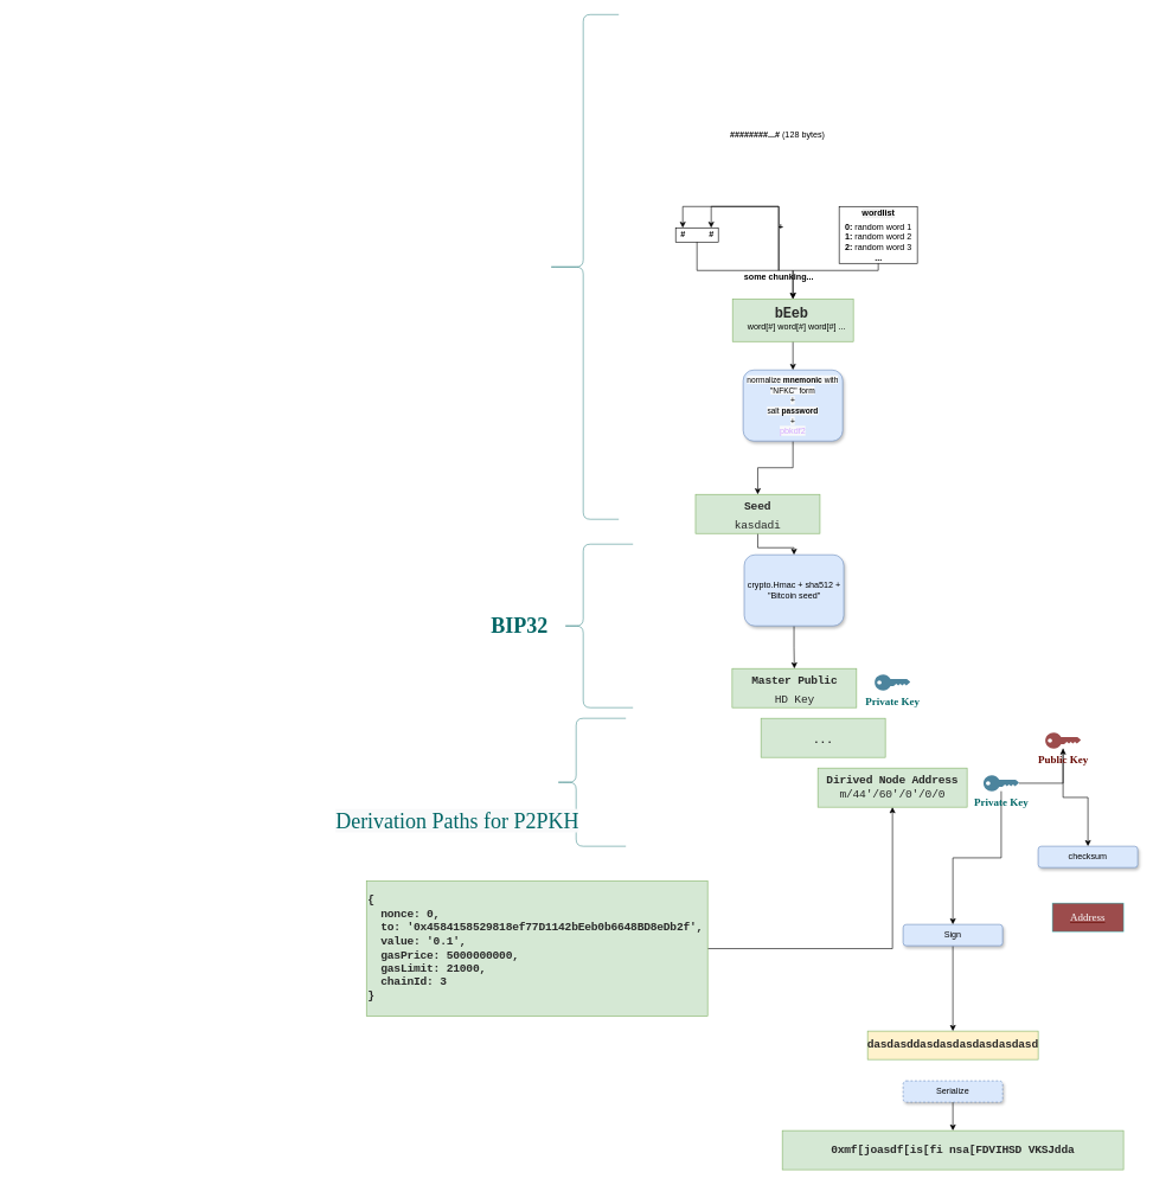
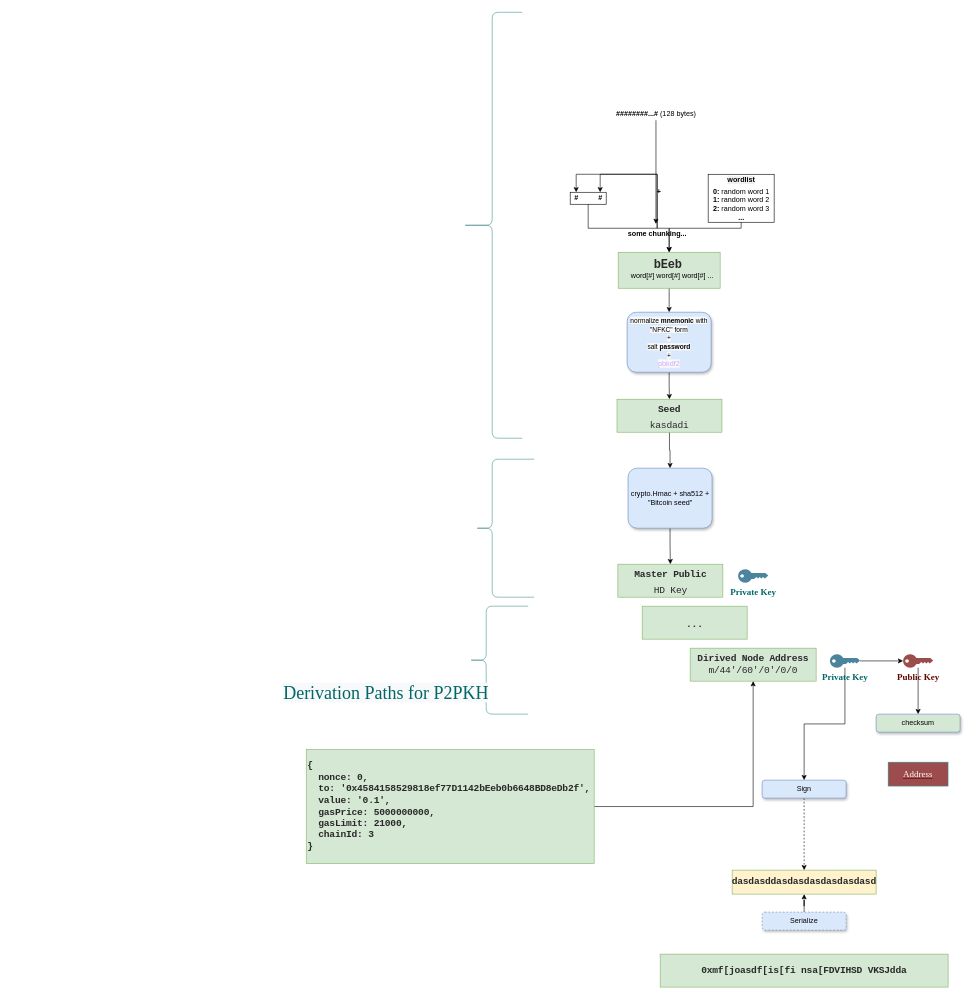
+ <mxCell id="2" value="" style="edgeStyle=orthogonalEdgeStyle;rounded=0;orthogonalLoop=1;jettySize=auto;html=1;entryX=0.481;entryY=-0.363;entryDx=0;entryDy=0;entryPerimeter=0;" edge="1" parent="1" source="3" target="6"><mxGeometry relative="1" as="geometry" /></mxCell>
- <mxCell id="11" value="&lt;span style=&quot;font-size: 20px&quot;&gt;&lt;font color=&quot;#292929&quot; face=&quot;menlo, monaco, courier new, courier, monospace&quot; style=&quot;font-size: 16px&quot;&gt;&lt;span style=&quot;letter-spacing: -0.352px&quot;&gt;Seed&lt;br&gt;&lt;span style=&quot;font-weight: normal&quot;&gt;kasdadi&lt;/span&gt;&lt;br&gt;&lt;/span&gt;&lt;/font&gt;&lt;/span&gt;" style="rounded=0;whiteSpace=wrap;html=1;fillColor=#d5e8d4;strokeColor=#82b366;fontStyle=1;align=center;" vertex="1" parent="1"><mxGeometry x="978" y="695" width="175" height="55" as="geometry" /></mxCell>
+ <mxCell id="11" value="&lt;span style=&quot;font-size: 20px&quot;&gt;&lt;font color=&quot;#292929&quot; face=&quot;menlo, monaco, courier new, courier, monospace&quot; style=&quot;font-size: 16px&quot;&gt;&lt;span style=&quot;letter-spacing: -0.352px&quot;&gt;Seed&lt;br&gt;&lt;span style=&quot;font-weight: normal&quot;&gt;kasdadi&lt;/span&gt;&lt;br&gt;&lt;/span&gt;&lt;/font&gt;&lt;/span&gt;" style="rounded=0;whiteSpace=wrap;html=1;fillColor=#d5e8d4;strokeColor=#82b366;fontStyle=1;align=center;" vertex="1" parent="1"><mxGeometry x="1028" y="665" width="175" height="55" as="geometry" /></mxCell>
- <mxCell id="29" value="BIP32" style="text;html=1;resizable=0;autosize=1;align=center;verticalAlign=middle;points=[];fillColor=none;strokeColor=none;rounded=0;shadow=1;fontStyle=1;fontColor=#006666;fontFamily=Verdana;fontSize=30;" vertex="1" parent="1"><mxGeometry x="670" y="860" width="120" height="40" as="geometry" /></mxCell>
- <mxCell id="39" value="&lt;font style=&quot;font-size: 15px&quot;&gt;&lt;b&gt;Public Key&lt;/b&gt;&lt;/font&gt;" style="points=[[0,0.5,0],[0.24,0,0],[0.5,0.28,0],[0.995,0.475,0],[0.5,0.72,0],[0.24,1,0]];verticalLabelPosition=bottom;sketch=0;html=1;verticalAlign=top;aspect=fixed;align=center;pointerEvents=1;shape=mxgraph.cisco19.key;fillColor=#730000;strokeColor=none;rounded=0;shadow=0;labelBackgroundColor=none;comic=0;fontFamily=Verdana;fontSize=15;fontColor=#660700;opacity=70;" vertex="1" parent="1"><mxGeometry x="1470" y="1030" width="50" height="22.5" as="geometry" /></mxCell>
+ <mxCell id="39" value="&lt;font style=&quot;font-size: 15px&quot;&gt;&lt;b&gt;Public Key&lt;/b&gt;&lt;/font&gt;" style="points=[[0,0.5,0],[0.24,0,0],[0.5,0.28,0],[0.995,0.475,0],[0.5,0.72,0],[0.24,1,0]];verticalLabelPosition=bottom;sketch=0;html=1;verticalAlign=top;aspect=fixed;align=center;pointerEvents=1;shape=mxgraph.cisco19.key;fillColor=#730000;strokeColor=none;rounded=0;shadow=0;labelBackgroundColor=none;comic=0;fontFamily=Verdana;fontSize=15;fontColor=#660700;opacity=70;" vertex="1" parent="1"><mxGeometry x="1505" y="1090" width="50" height="22.5" as="geometry" /></mxCell>
- <mxCell id="41" value="checksum" style="rounded=1;whiteSpace=wrap;html=1;shadow=1;labelBackgroundColor=none;strokeColor=#6c8ebf;fillColor=#dae8fc;" vertex="1" parent="1"><mxGeometry x="1460" y="1190" width="140" height="30" as="geometry" /></mxCell>
+ <mxCell id="41" value="checksum" style="rounded=1;whiteSpace=wrap;html=1;shadow=1;labelBackgroundColor=none;strokeColor=#6c8ebf;fillColor=#d5e8d4;" vertex="1" parent="1"><mxGeometry x="1460" y="1190" width="140" height="30" as="geometry" /></mxCell>
- <mxCell id="43" value="&lt;div&gt;&lt;font color=&quot;#292929&quot; face=&quot;menlo, monaco, courier new, courier, monospace&quot;&gt;&lt;span style=&quot;font-size: 16px ; letter-spacing: -0.352px&quot;&gt;{&lt;/span&gt;&lt;/font&gt;&lt;/div&gt;&lt;div&gt;&lt;font color=&quot;#292929&quot; face=&quot;menlo, monaco, courier new, courier, monospace&quot;&gt;&lt;span style=&quot;font-size: 16px ; letter-spacing: -0.352px&quot;&gt;&amp;nbsp; nonce: 0,&lt;/span&gt;&lt;/font&gt;&lt;/div&gt;&lt;div&gt;&lt;font color=&quot;#292929&quot; face=&quot;menlo, monaco, courier new, courier, monospace&quot;&gt;&lt;span style=&quot;font-size: 16px ; letter-spacing: -0.352px&quot;&gt;&amp;nbsp; to: '0x4584158529818ef77D1142bEeb0b6648BD8eDb2f',&lt;/span&gt;&lt;/font&gt;&lt;/div&gt;&lt;div&gt;&lt;font color=&quot;#292929&quot; face=&quot;menlo, monaco, courier new, courier, monospace&quot;&gt;&lt;span style=&quot;font-size: 16px ; letter-spacing: -0.352px&quot;&gt;&amp;nbsp; value: '0.1',&lt;/span&gt;&lt;/font&gt;&lt;/div&gt;&lt;div&gt;&lt;font color=&quot;#292929&quot; face=&quot;menlo, monaco, courier new, courier, monospace&quot;&gt;&lt;span style=&quot;font-size: 16px ; letter-spacing: -0.352px&quot;&gt;&amp;nbsp; gasPrice: 5000000000,&lt;/span&gt;&lt;/font&gt;&lt;/div&gt;&lt;div&gt;&lt;font color=&quot;#292929&quot; face=&quot;menlo, monaco, courier new, courier, monospace&quot;&gt;&lt;span style=&quot;font-size: 16px ; letter-spacing: -0.352px&quot;&gt;&amp;nbsp; gasLimit: 21000,&lt;/span&gt;&lt;/font&gt;&lt;/div&gt;&lt;div&gt;&lt;font color=&quot;#292929&quot; face=&quot;menlo, monaco, courier new, courier, monospace&quot;&gt;&lt;span style=&quot;font-size: 16px ; letter-spacing: -0.352px&quot;&gt;&amp;nbsp; chainId: 3&lt;/span&gt;&lt;/font&gt;&lt;/div&gt;&lt;div&gt;&lt;font color=&quot;#292929&quot; face=&quot;menlo, monaco, courier new, courier, monospace&quot;&gt;&lt;span style=&quot;font-size: 16px ; letter-spacing: -0.352px&quot;&gt;}&lt;/span&gt;&lt;/font&gt;&lt;/div&gt;" style="rounded=0;whiteSpace=wrap;html=1;fillColor=#d5e8d4;strokeColor=#82b366;fontStyle=1;align=left;" vertex="1" parent="1"><mxGeometry x="515" y="1239" width="480" height="190" as="geometry" /></mxCell>
+ <mxCell id="43" value="&lt;div&gt;&lt;font color=&quot;#292929&quot; face=&quot;menlo, monaco, courier new, courier, monospace&quot;&gt;&lt;span style=&quot;font-size: 16px ; letter-spacing: -0.352px&quot;&gt;{&lt;/span&gt;&lt;/font&gt;&lt;/div&gt;&lt;div&gt;&lt;font color=&quot;#292929&quot; face=&quot;menlo, monaco, courier new, courier, monospace&quot;&gt;&lt;span style=&quot;font-size: 16px ; letter-spacing: -0.352px&quot;&gt;&amp;nbsp; nonce: 0,&lt;/span&gt;&lt;/font&gt;&lt;/div&gt;&lt;div&gt;&lt;font color=&quot;#292929&quot; face=&quot;menlo, monaco, courier new, courier, monospace&quot;&gt;&lt;span style=&quot;font-size: 16px ; letter-spacing: -0.352px&quot;&gt;&amp;nbsp; to: '0x4584158529818ef77D1142bEeb0b6648BD8eDb2f',&lt;/span&gt;&lt;/font&gt;&lt;/div&gt;&lt;div&gt;&lt;font color=&quot;#292929&quot; face=&quot;menlo, monaco, courier new, courier, monospace&quot;&gt;&lt;span style=&quot;font-size: 16px ; letter-spacing: -0.352px&quot;&gt;&amp;nbsp; value: '0.1',&lt;/span&gt;&lt;/font&gt;&lt;/div&gt;&lt;div&gt;&lt;font color=&quot;#292929&quot; face=&quot;menlo, monaco, courier new, courier, monospace&quot;&gt;&lt;span style=&quot;font-size: 16px ; letter-spacing: -0.352px&quot;&gt;&amp;nbsp; gasPrice: 5000000000,&lt;/span&gt;&lt;/font&gt;&lt;/div&gt;&lt;div&gt;&lt;font color=&quot;#292929&quot; face=&quot;menlo, monaco, courier new, courier, monospace&quot;&gt;&lt;span style=&quot;font-size: 16px ; letter-spacing: -0.352px&quot;&gt;&amp;nbsp; gasLimit: 21000,&lt;/span&gt;&lt;/font&gt;&lt;/div&gt;&lt;div&gt;&lt;font color=&quot;#292929&quot; face=&quot;menlo, monaco, courier new, courier, monospace&quot;&gt;&lt;span style=&quot;font-size: 16px ; letter-spacing: -0.352px&quot;&gt;&amp;nbsp; chainId: 3&lt;/span&gt;&lt;/font&gt;&lt;/div&gt;&lt;div&gt;&lt;font color=&quot;#292929&quot; face=&quot;menlo, monaco, courier new, courier, monospace&quot;&gt;&lt;span style=&quot;font-size: 16px ; letter-spacing: -0.352px&quot;&gt;}&lt;/span&gt;&lt;/font&gt;&lt;/div&gt;" style="rounded=0;whiteSpace=wrap;html=1;fillColor=#d5e8d4;strokeColor=#82b366;fontStyle=1;align=left;" vertex="1" parent="1"><mxGeometry x="510" y="1249" width="480" height="190" as="geometry" /></mxCell>
- <mxCell id="47" value="" style="edgeStyle=orthogonalEdgeStyle;rounded=0;comic=0;orthogonalLoop=1;jettySize=auto;html=1;labelBackgroundColor=default;labelBorderColor=none;fontFamily=Verdana;fontSize=15;fontColor=#000000;" edge="1" parent="1" source="48" target="45"><mxGeometry relative="1" as="geometry" /></mxCell>
+ <mxCell id="47" value="" style="edgeStyle=orthogonalEdgeStyle;rounded=0;comic=0;orthogonalLoop=1;jettySize=auto;html=1;labelBackgroundColor=default;labelBorderColor=none;fontFamily=Verdana;fontSize=15;fontColor=#000000;dashed=1;" edge="1" parent="1" source="48" target="45"><mxGeometry relative="1" as="geometry" /></mxCell>
- <mxCell id="44" value="" style="edgeStyle=orthogonalEdgeStyle;rounded=0;comic=0;orthogonalLoop=1;jettySize=auto;html=1;labelBackgroundColor=default;labelBorderColor=none;fontFamily=Verdana;fontSize=15;fontColor=#000000;startArrow=none;" edge="1" parent="1" source="49" target="46"><mxGeometry relative="1" as="geometry" /></mxCell>
+ <mxCell id="44" value="" style="edgeStyle=orthogonalEdgeStyle;rounded=0;comic=0;orthogonalLoop=1;jettySize=auto;html=1;labelBackgroundColor=default;labelBorderColor=none;fontFamily=Verdana;fontSize=15;fontColor=#000000;startArrow=none;" edge="1" parent="1" source="49" target="45"><mxGeometry relative="1" as="geometry" /></mxCell>
